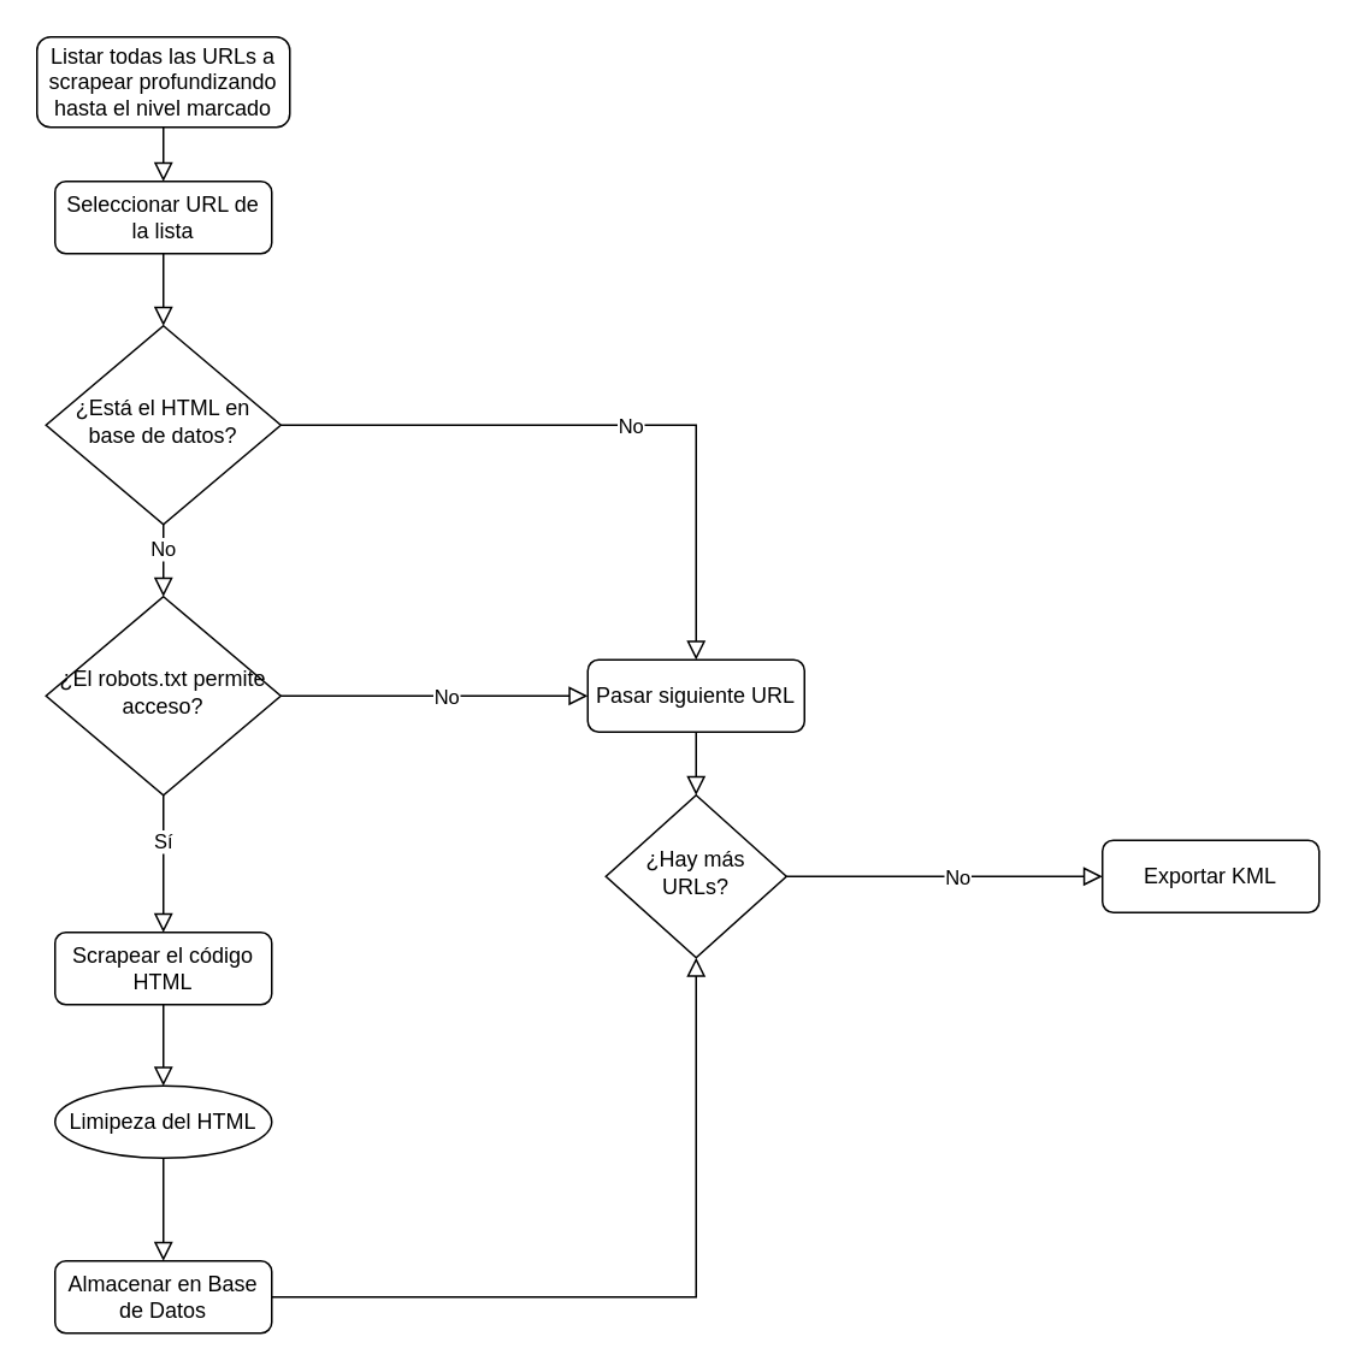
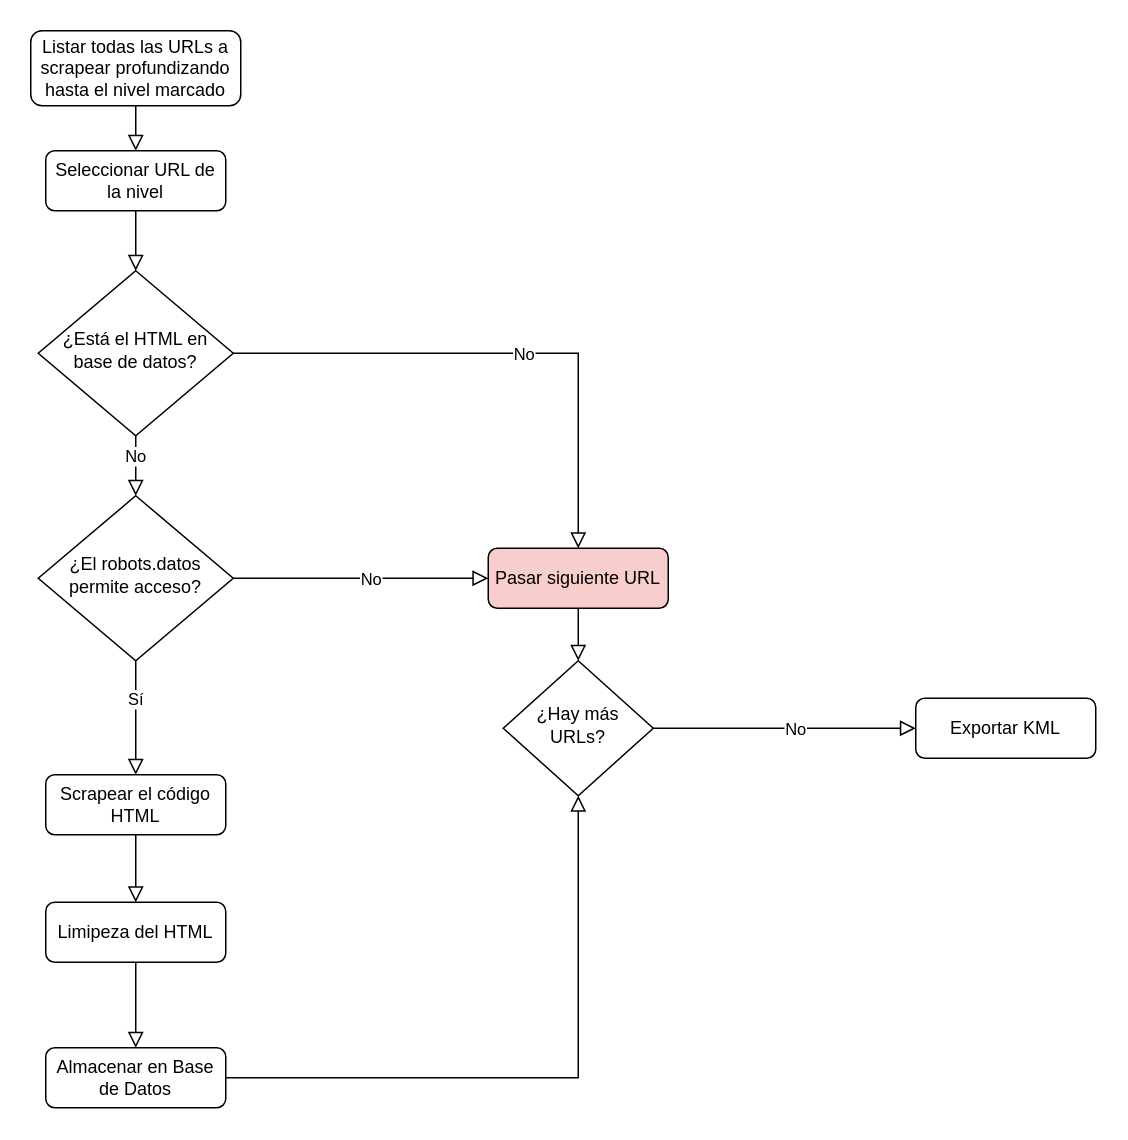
- <mxCell id="19" value="Seleccionar URL de la lista" style="rounded=1;whiteSpace=wrap;html=1;fontSize=12;glass=0;strokeWidth=1;shadow=0;" vertex="1" parent="1"><mxGeometry x="30" y="100" width="120" height="40" as="geometry" /></mxCell>
+ <mxCell id="19" value="Seleccionar URL de la nivel" style="rounded=1;whiteSpace=wrap;html=1;fontSize=12;glass=0;strokeWidth=1;shadow=0;" vertex="1" parent="1"><mxGeometry x="30" y="100" width="120" height="40" as="geometry" /></mxCell>
- <mxCell id="6" value="¿El robots.txt permite acceso?" style="rhombus;whiteSpace=wrap;html=1;shadow=0;fontFamily=Helvetica;fontSize=12;align=center;strokeWidth=1;spacing=6;spacingTop=-4;" vertex="1" parent="1"><mxGeometry x="25" y="330" width="130" height="110" as="geometry" /></mxCell>
+ <mxCell id="6" value="¿El robots.datos permite acceso?" style="rhombus;whiteSpace=wrap;html=1;shadow=0;fontFamily=Helvetica;fontSize=12;align=center;strokeWidth=1;spacing=6;spacingTop=-4;" vertex="1" parent="1"><mxGeometry x="25" y="330" width="130" height="110" as="geometry" /></mxCell>
- <mxCell id="11" value="Pasar siguiente URL" style="rounded=1;whiteSpace=wrap;html=1;fontSize=12;glass=0;strokeWidth=1;shadow=0;" vertex="1" parent="1"><mxGeometry x="325" y="365" width="120" height="40" as="geometry" /></mxCell>
+ <mxCell id="11" value="Pasar siguiente URL" style="rounded=1;whiteSpace=wrap;html=1;fontSize=12;glass=0;strokeWidth=1;shadow=0;fillColor=#f8cecc;" vertex="1" parent="1"><mxGeometry x="325" y="365" width="120" height="40" as="geometry" /></mxCell>
- <mxCell id="4" value="Limipeza del HTML" style="ellipse;whiteSpace=wrap;html=1;fontSize=12;glass=0;strokeWidth=1;shadow=0;" vertex="1" parent="1"><mxGeometry x="30" y="601" width="120" height="40" as="geometry" /></mxCell>
+ <mxCell id="4" value="Limipeza del HTML" style="rounded=1;whiteSpace=wrap;html=1;fontSize=12;glass=0;strokeWidth=1;shadow=0;" vertex="1" parent="1"><mxGeometry x="30" y="601" width="120" height="40" as="geometry" /></mxCell>
